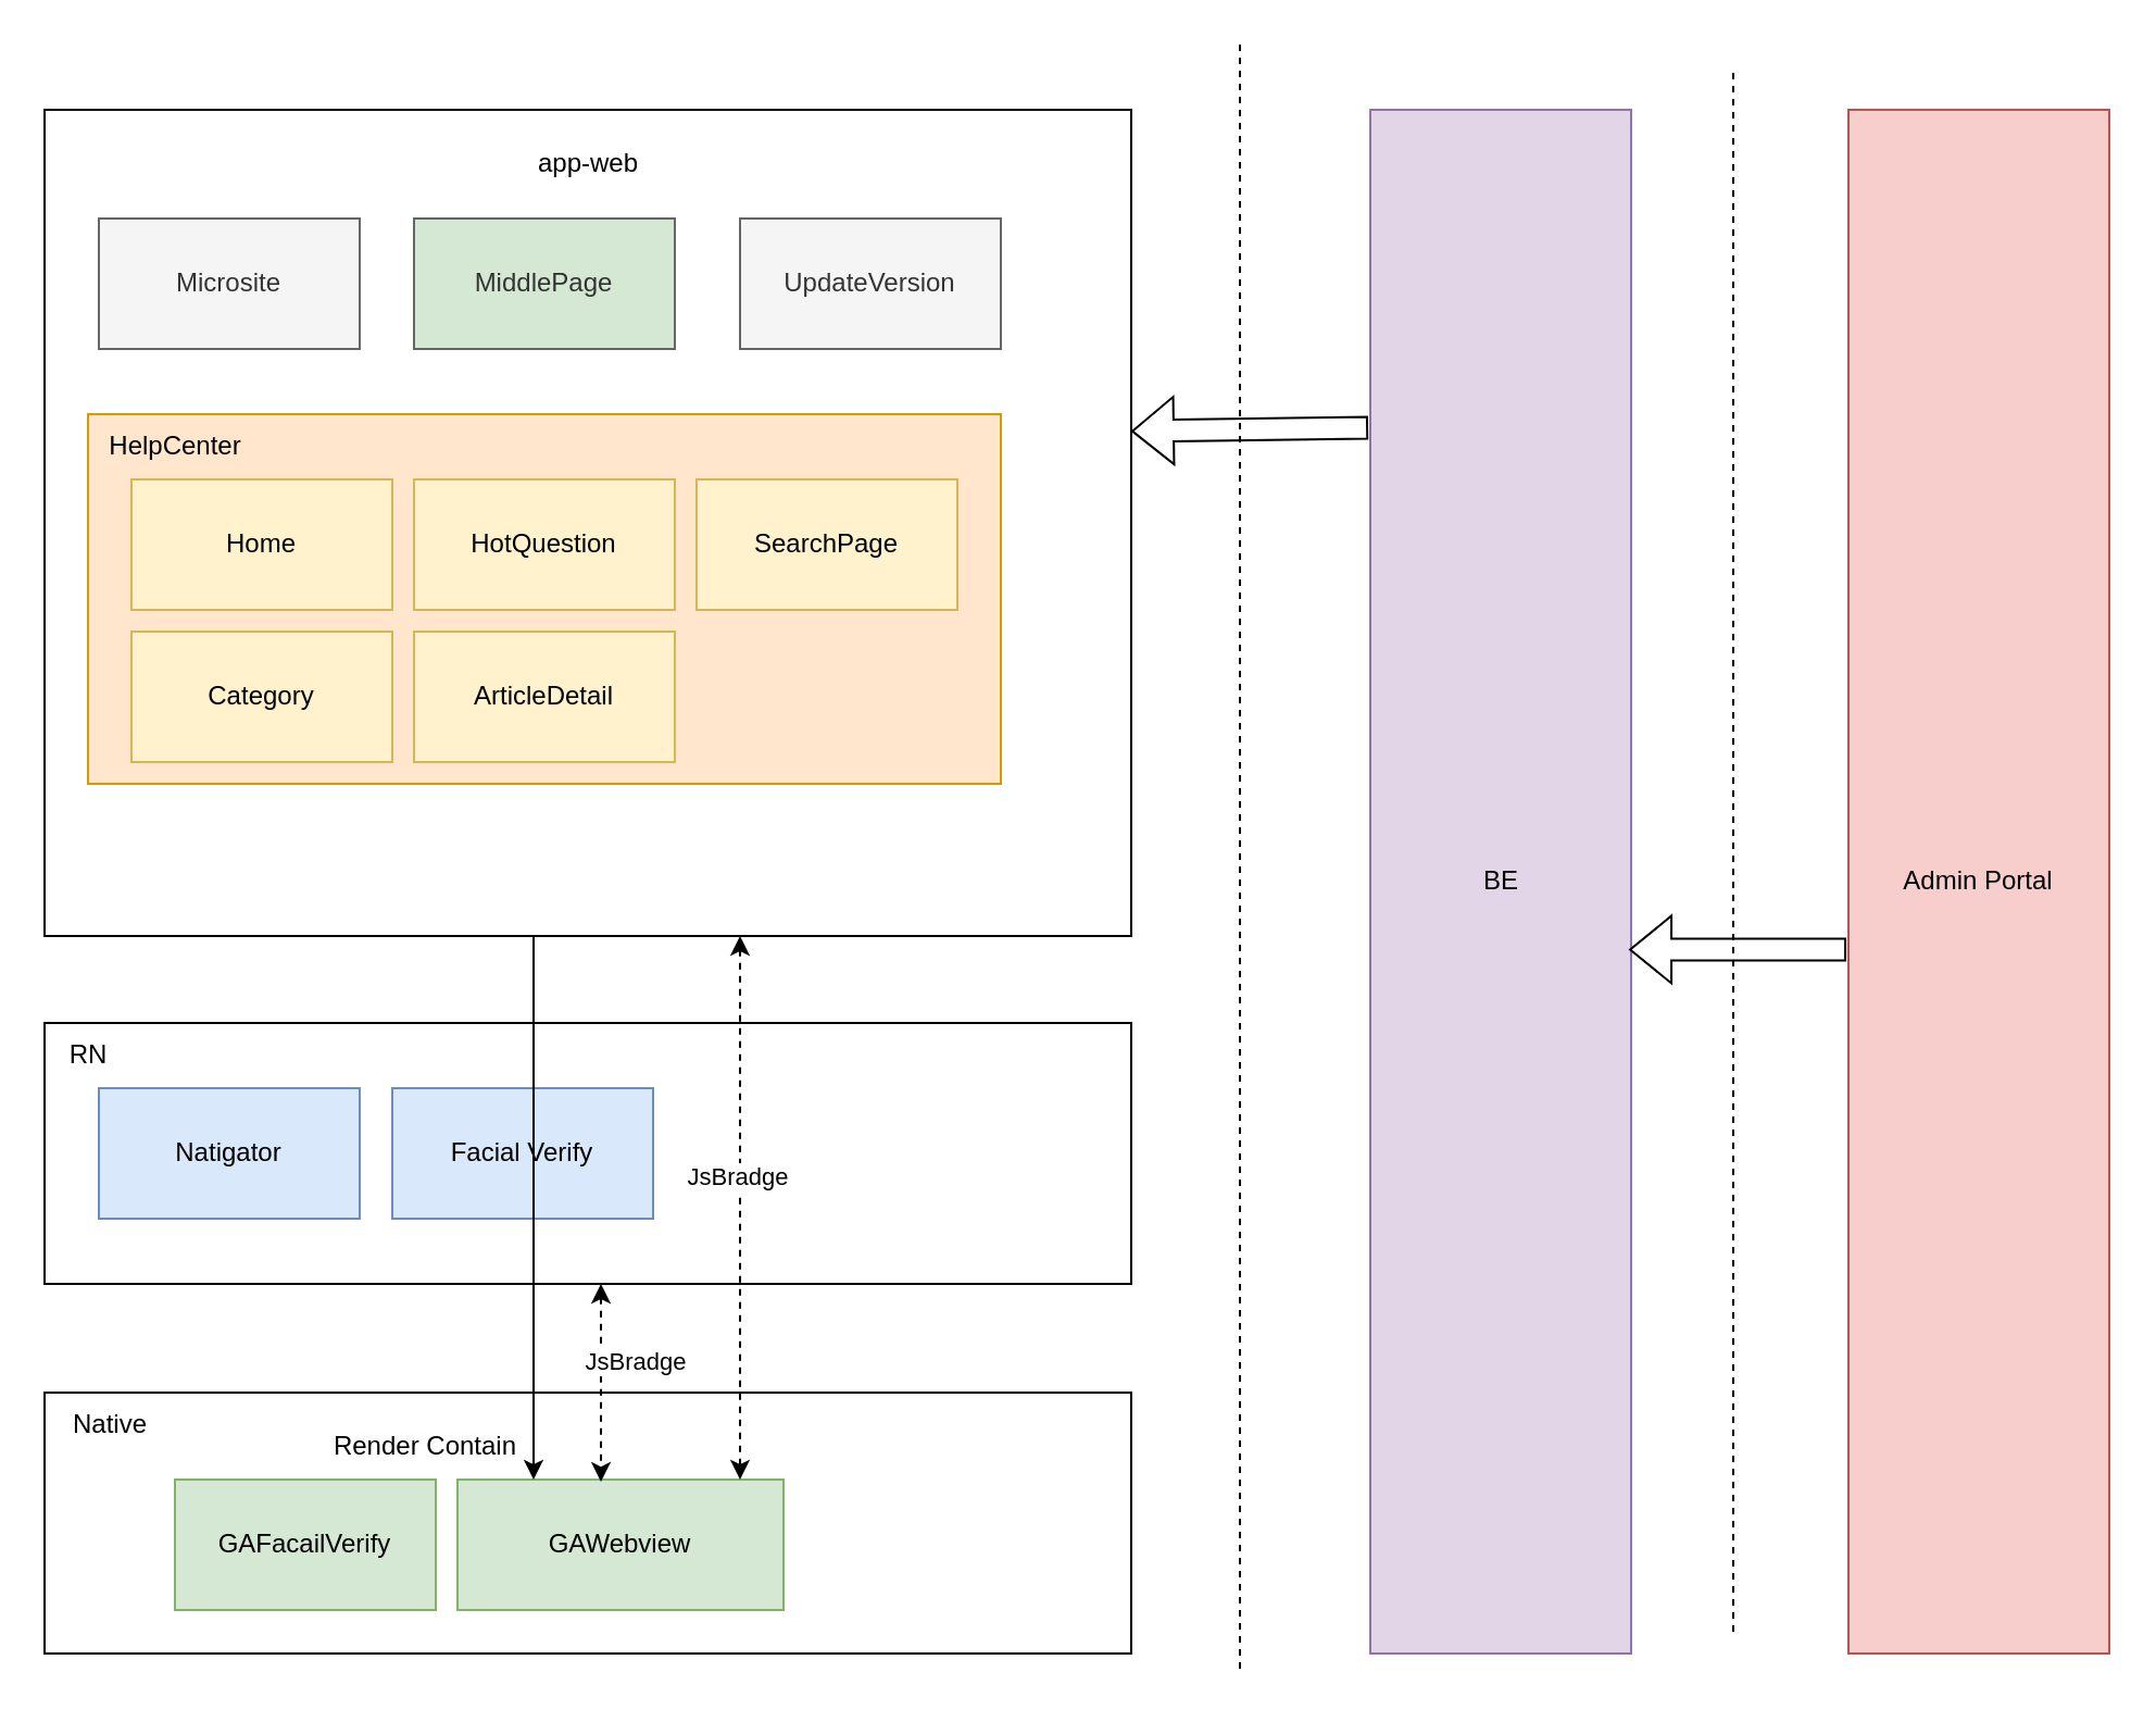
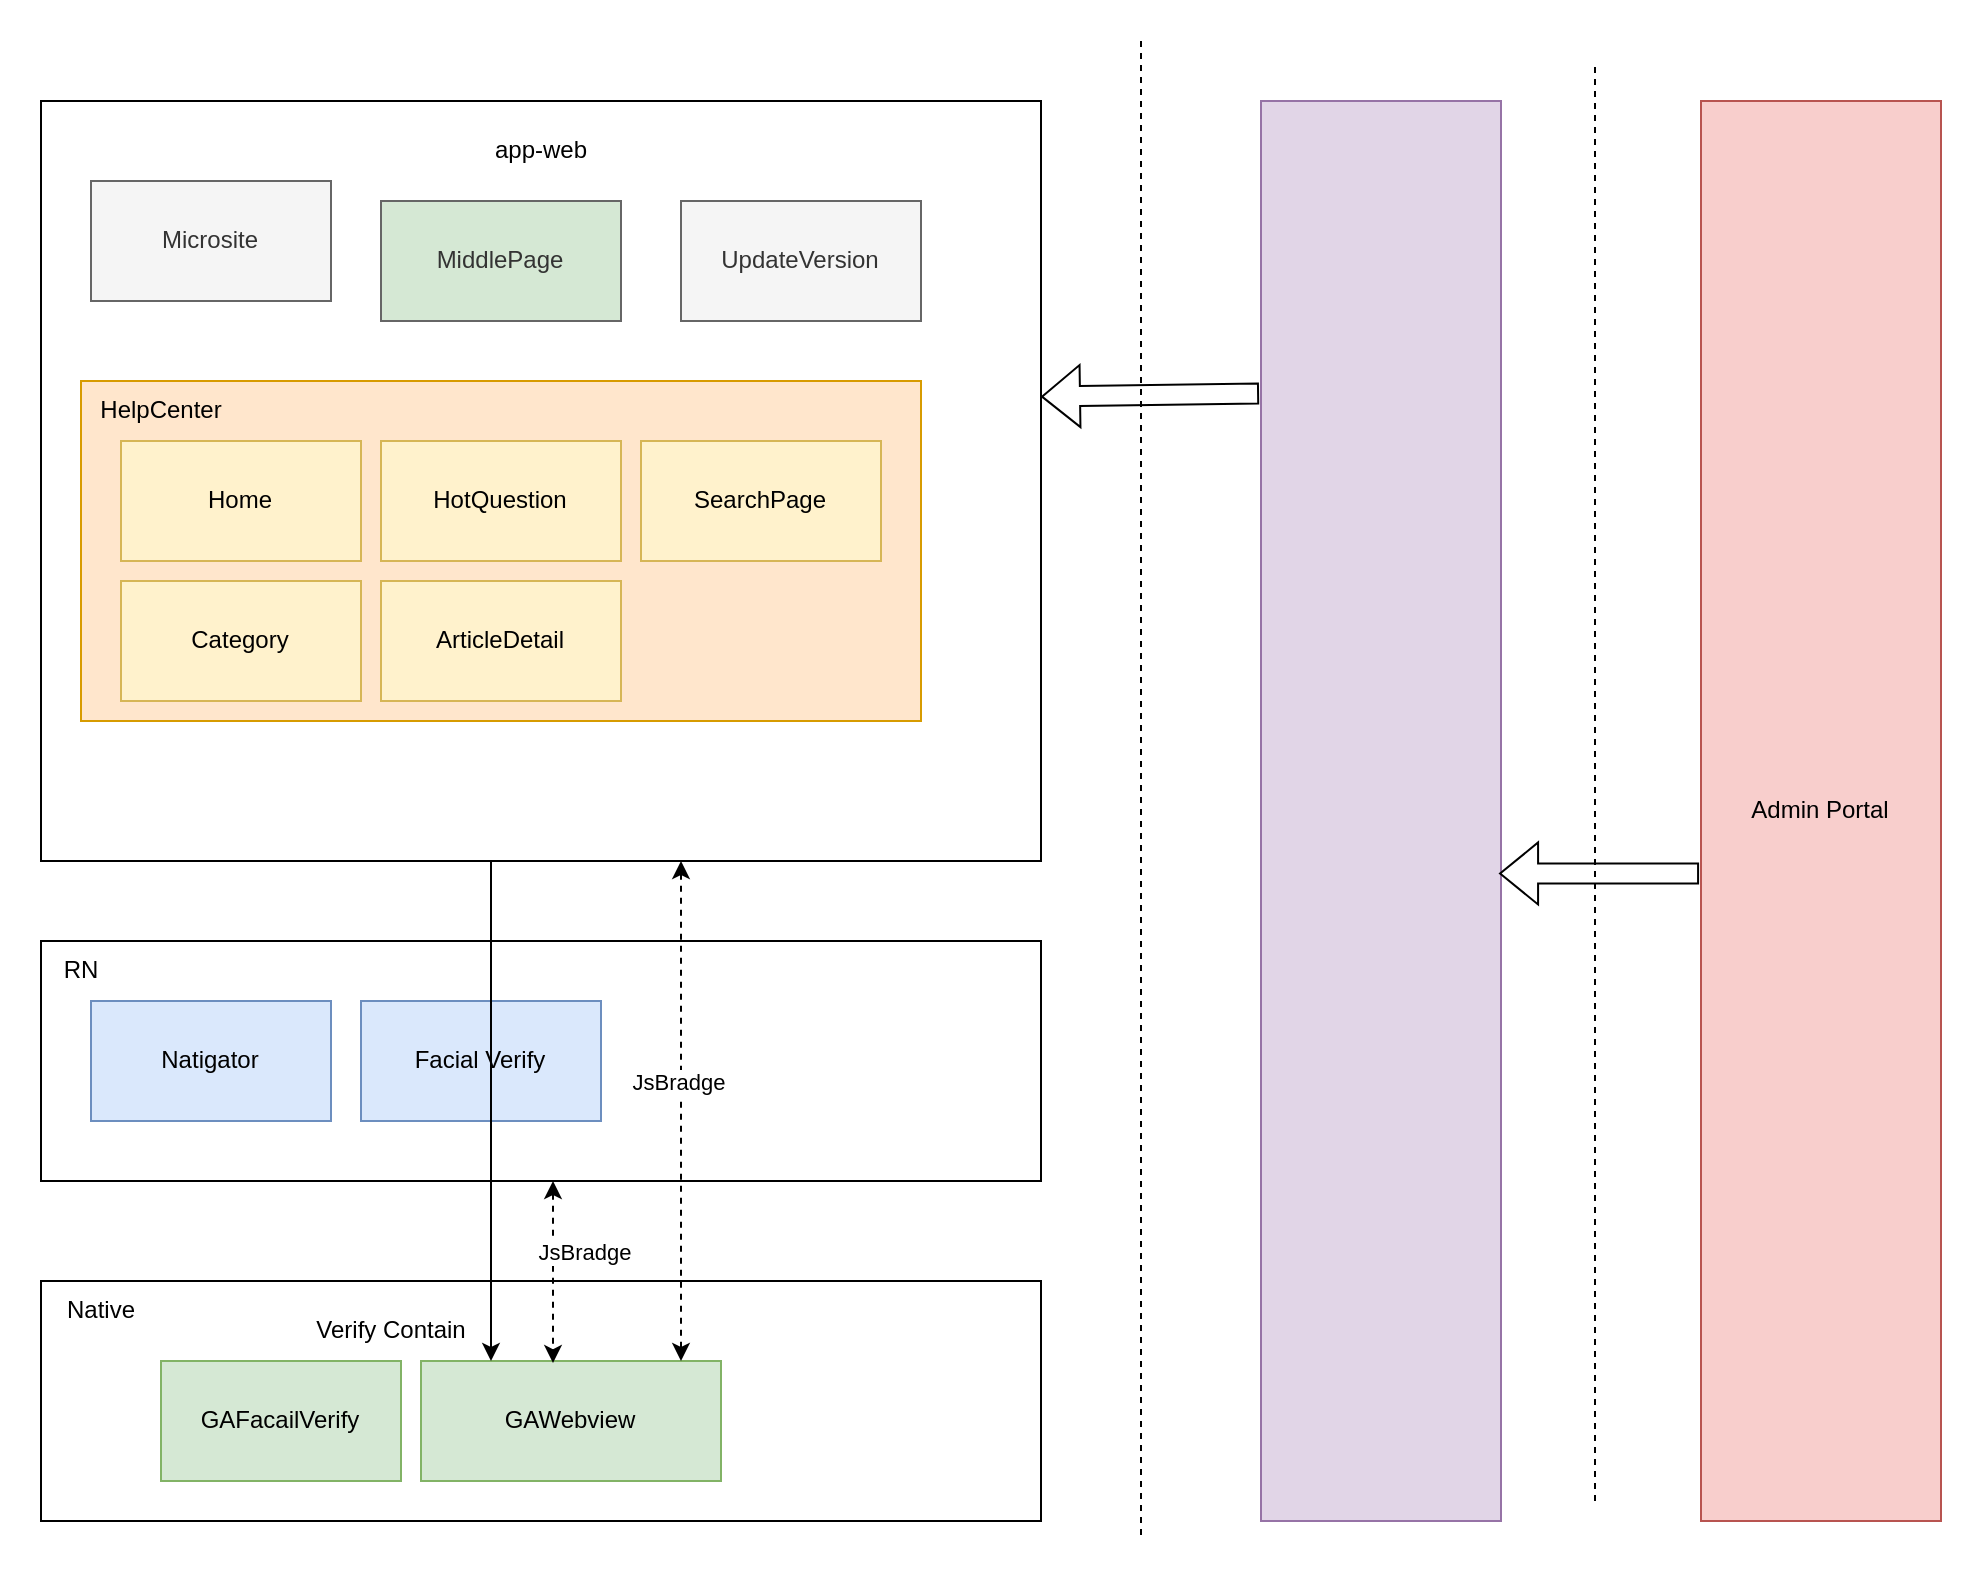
- <mxCell id="10" value="Microsite" style="rounded=0;whiteSpace=wrap;html=1;fillColor=#f5f5f5;fontColor=#333333;strokeColor=#666666;" parent="1" vertex="1"><mxGeometry x="45" y="100" width="120" height="60" as="geometry" /></mxCell>
+ <mxCell id="10" value="Microsite" style="rounded=0;whiteSpace=wrap;html=1;fillColor=#f5f5f5;fontColor=#333333;strokeColor=#666666;" parent="1" vertex="1"><mxGeometry x="45" y="90" width="120" height="60" as="geometry" /></mxCell>
- <mxCell id="24" value="BE" style="text;html=1;align=center;verticalAlign=middle;resizable=0;points=[];autosize=1;strokeColor=none;fillColor=none;" parent="1" vertex="1"><mxGeometry x="670" y="390" width="40" height="30" as="geometry" /></mxCell>
- <mxCell id="19" value="Render Contain" style="text;html=1;align=center;verticalAlign=middle;resizable=0;points=[];autosize=1;strokeColor=none;fillColor=none;" parent="1" vertex="1"><mxGeometry x="140" y="650" width="110" height="30" as="geometry" /></mxCell>
+ <mxCell id="19" value="Verify Contain" style="text;html=1;align=center;verticalAlign=middle;resizable=0;points=[];autosize=1;strokeColor=none;fillColor=none;" parent="1" vertex="1"><mxGeometry x="140" y="650" width="110" height="30" as="geometry" /></mxCell>
